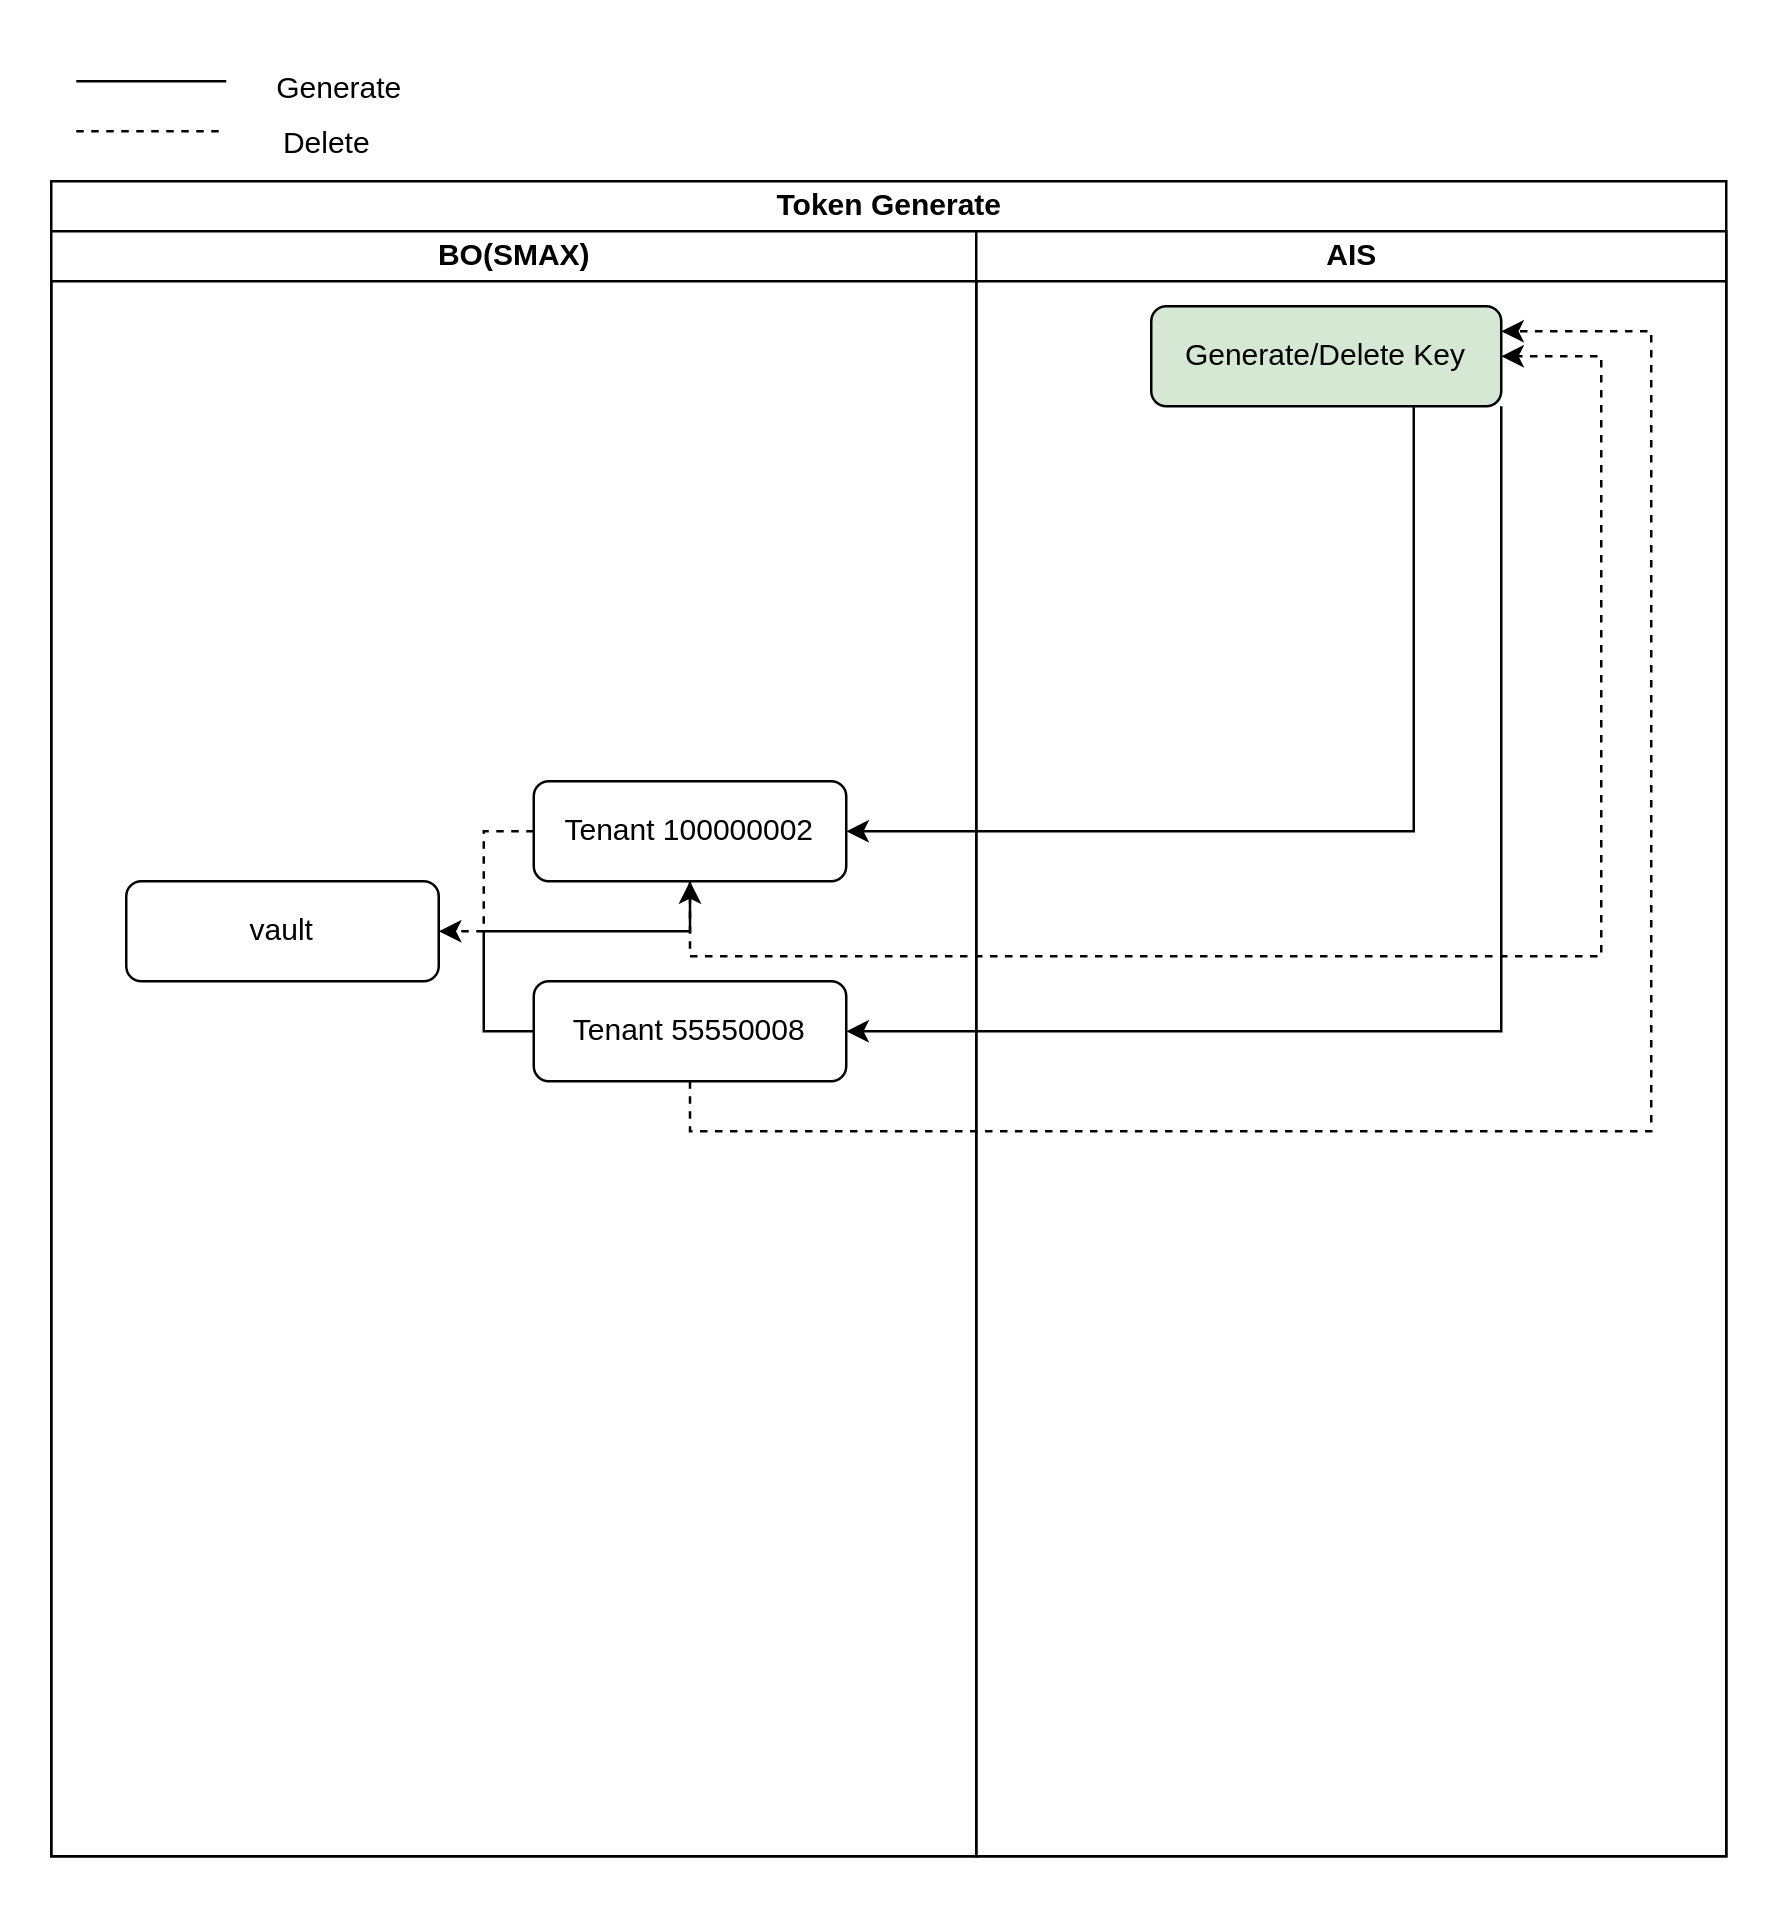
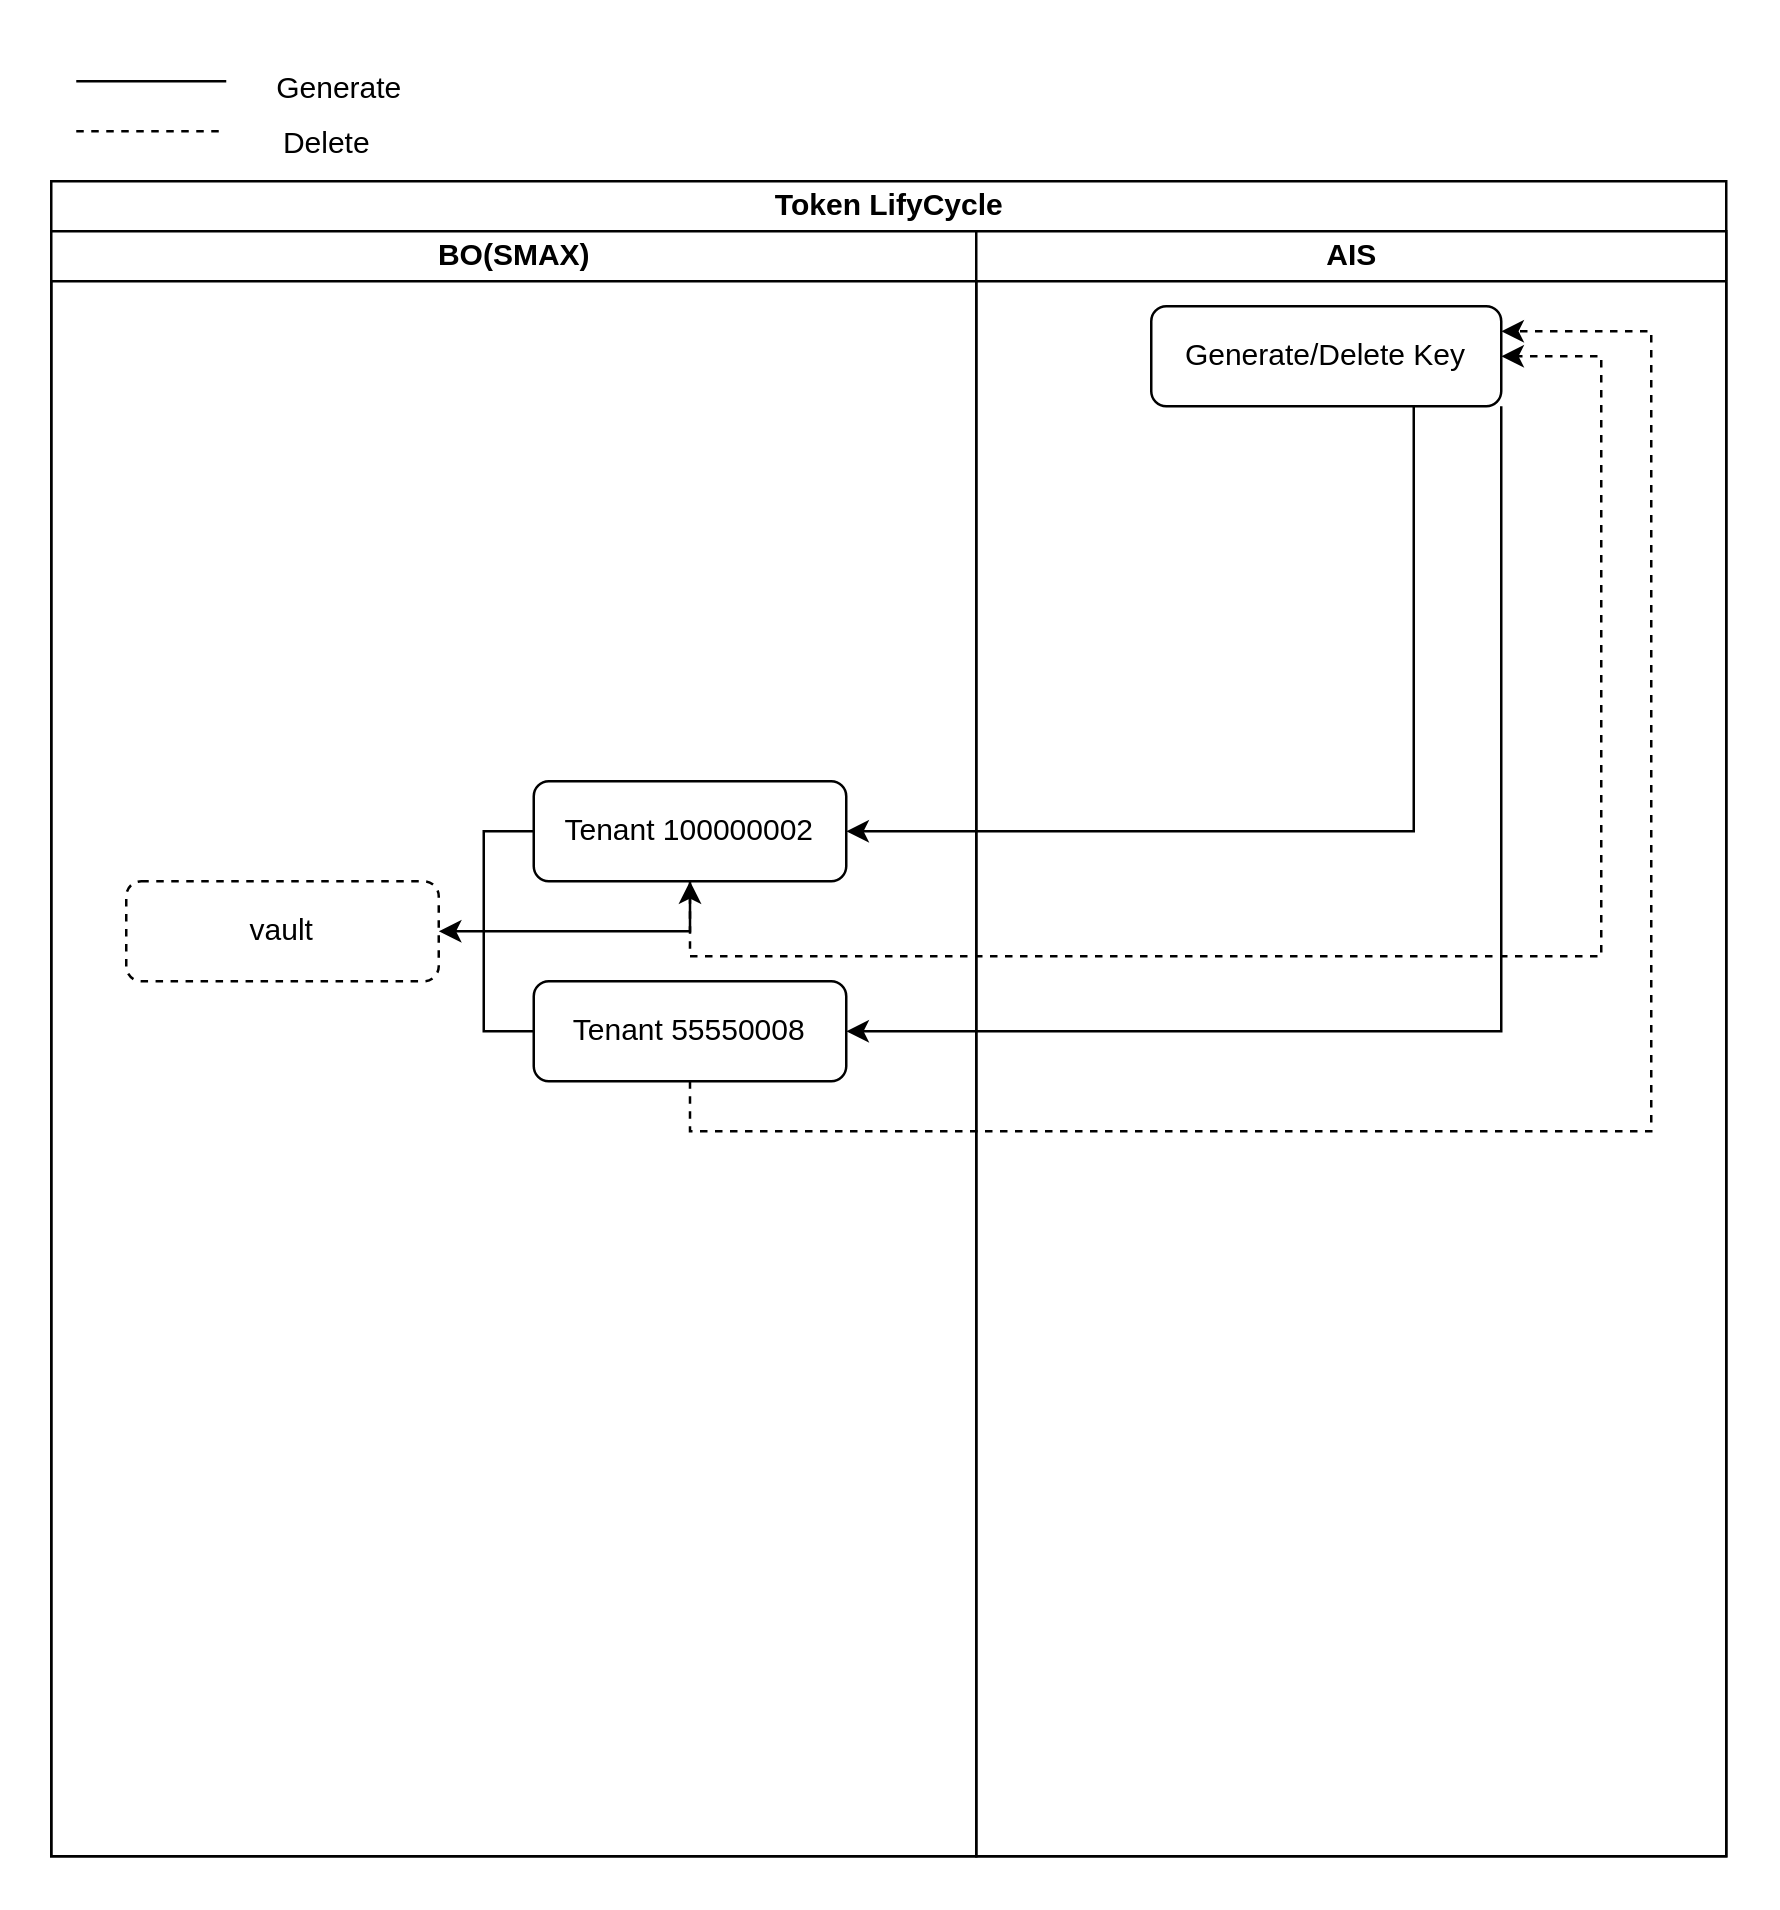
- <mxCell id="2" value="Token Generate" style="swimlane;childLayout=stackLayout;resizeParent=1;resizeParentMax=0;startSize=20;html=1;" vertex="1" parent="1"><mxGeometry x="20" y="72" width="670" height="670" as="geometry" /></mxCell>
+ <mxCell id="2" value="Token LifyCycle" style="swimlane;childLayout=stackLayout;resizeParent=1;resizeParentMax=0;startSize=20;html=1;" vertex="1" parent="1"><mxGeometry x="20" y="72" width="670" height="670" as="geometry" /></mxCell>
- <mxCell id="10" value="Generate/Delete Key" style="rounded=1;whiteSpace=wrap;html=1;fillColor=#d5e8d4;" vertex="1" parent="9"><mxGeometry x="70" y="30" width="140" height="40" as="geometry" /></mxCell>
+ <mxCell id="10" value="Generate/Delete Key" style="rounded=1;whiteSpace=wrap;html=1;" vertex="1" parent="9"><mxGeometry x="70" y="30" width="140" height="40" as="geometry" /></mxCell>
- <mxCell id="4" style="edgeStyle=orthogonalEdgeStyle;rounded=0;orthogonalLoop=1;jettySize=auto;html=1;exitX=0;exitY=0.5;exitDx=0;exitDy=0;entryX=1;entryY=0.5;entryDx=0;entryDy=0;dashed=1;" edge="1" parent="3" source="5" target="8"><mxGeometry relative="1" as="geometry" /></mxCell>
+ <mxCell id="4" style="edgeStyle=orthogonalEdgeStyle;rounded=0;orthogonalLoop=1;jettySize=auto;html=1;exitX=0;exitY=0.5;exitDx=0;exitDy=0;entryX=1;entryY=0.5;entryDx=0;entryDy=0;" edge="1" parent="3" source="5" target="8"><mxGeometry relative="1" as="geometry" /></mxCell>
- <mxCell id="8" value="vault" style="rounded=1;whiteSpace=wrap;html=1;" vertex="1" parent="3"><mxGeometry x="30" y="260" width="125" height="40" as="geometry" /></mxCell>
+ <mxCell id="8" value="vault" style="rounded=1;whiteSpace=wrap;html=1;dashed=1;" vertex="1" parent="3"><mxGeometry x="30" y="260" width="125" height="40" as="geometry" /></mxCell>
